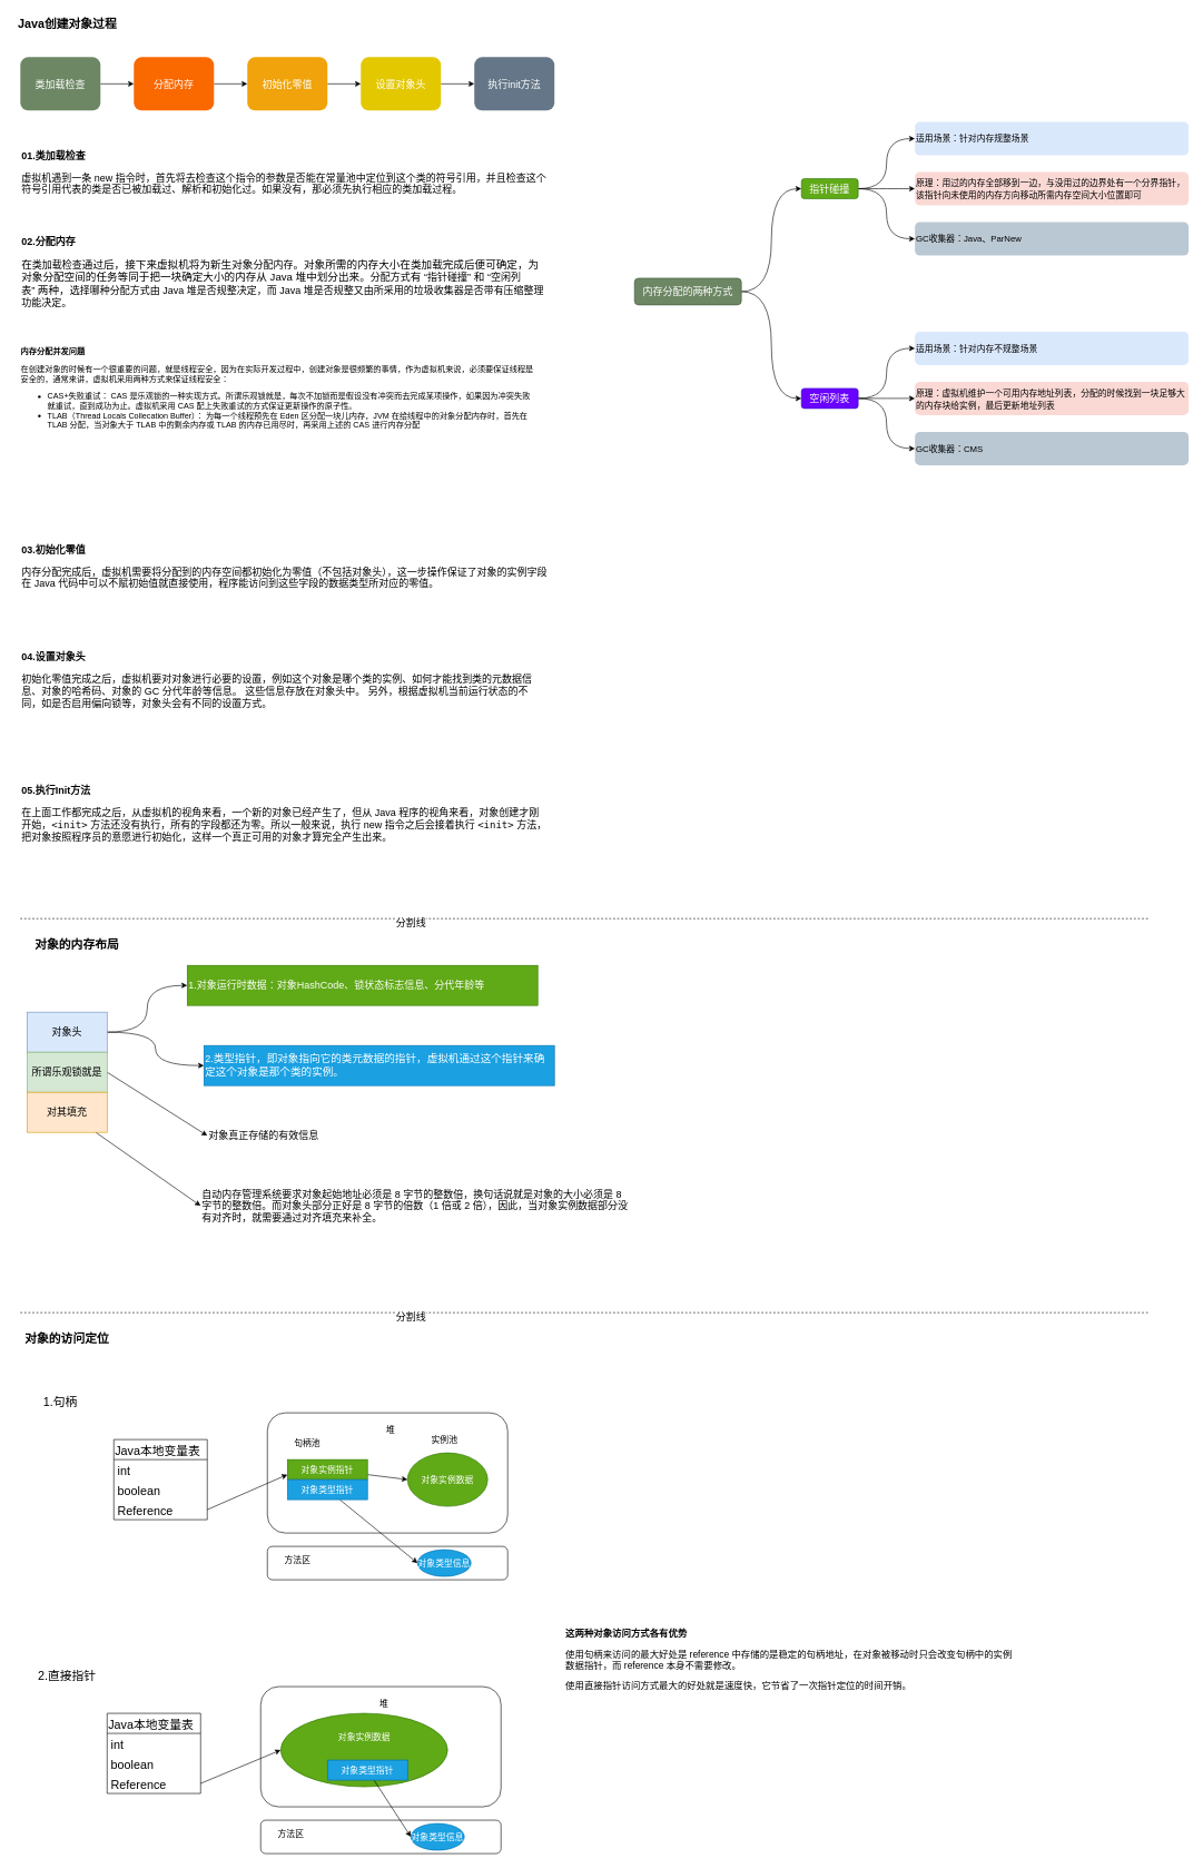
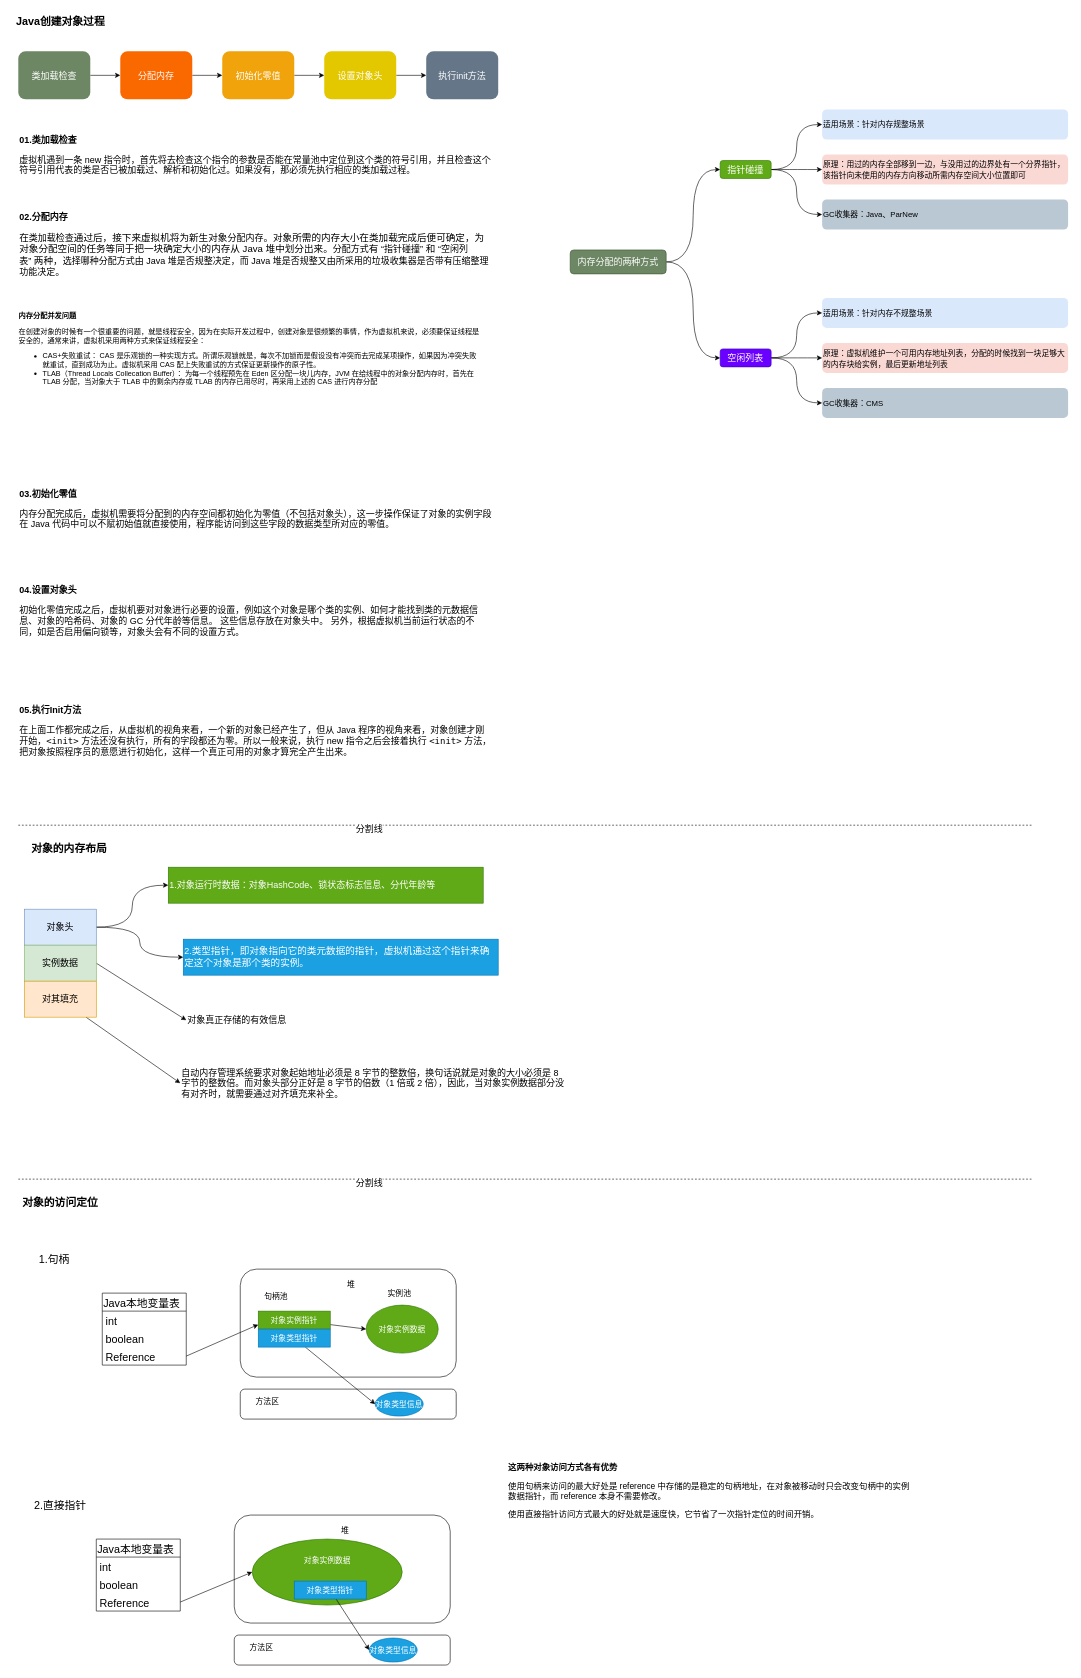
- <mxCell id="42" value="所谓乐观锁就是" style="rounded=0;whiteSpace=wrap;html=1;labelBackgroundColor=none;fontSize=15;align=center;fillColor=#d5e8d4;strokeColor=#82b366;" vertex="1" parent="1"><mxGeometry x="40" y="1575" width="120" height="60" as="geometry" /></mxCell>
+ <mxCell id="42" value="实例数据" style="rounded=0;whiteSpace=wrap;html=1;labelBackgroundColor=none;fontSize=15;align=center;fillColor=#d5e8d4;strokeColor=#82b366;" vertex="1" parent="1"><mxGeometry x="40" y="1575" width="120" height="60" as="geometry" /></mxCell>
